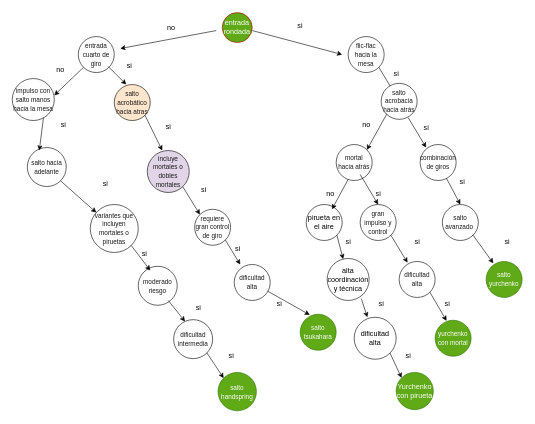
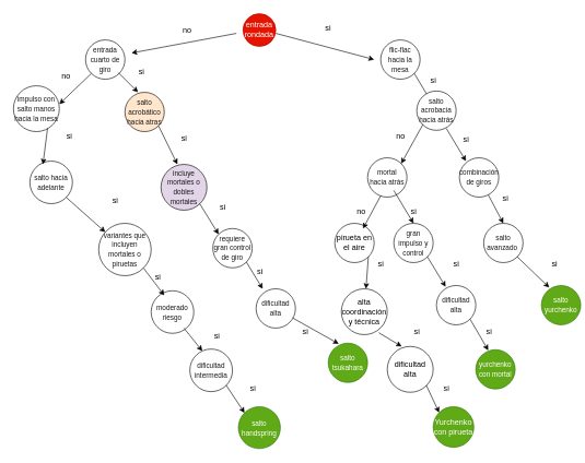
- <mxCell id="2" value="entrada rondada" style="ellipse;whiteSpace=wrap;html=1;aspect=fixed;fillColor=#60a917;fontColor=#ffffff;strokeColor=#B20000;" vertex="1" parent="1"><mxGeometry x="370" y="20" width="50" height="50" as="geometry" /></mxCell>
+ <mxCell id="2" value="entrada rondada" style="ellipse;whiteSpace=wrap;html=1;aspect=fixed;fillColor=#e51400;fontColor=#ffffff;strokeColor=#B20000;" vertex="1" parent="1"><mxGeometry x="370" y="20" width="50" height="50" as="geometry" /></mxCell>
- <mxCell id="69" value="alta coordinación y técnica" style="ellipse;whiteSpace=wrap;html=1;aspect=fixed;" vertex="1" parent="1"><mxGeometry x="545" y="430" width="70" height="70" as="geometry" /></mxCell>
+ <mxCell id="69" value="alta coordinación y técnica" style="ellipse;whiteSpace=wrap;html=1;aspect=fixed;" vertex="1" parent="1"><mxGeometry x="520" y="440" width="70" height="70" as="geometry" /></mxCell>
- <mxCell id="36" value="&lt;span style=&quot;font-family: Arial; font-size: 8pt;&quot;&gt;salto yurchenko&lt;/span&gt;" style="ellipse;whiteSpace=wrap;html=1;aspect=fixed;fillColor=#60a917;fontColor=#ffffff;strokeColor=#2D7600;" vertex="1" parent="1"><mxGeometry x="810" y="435" width="60" height="60" as="geometry" /></mxCell>
+ <mxCell id="36" value="&lt;span style=&quot;font-family: Arial; font-size: 8pt;&quot;&gt;salto yurchenko&lt;/span&gt;" style="ellipse;whiteSpace=wrap;html=1;aspect=fixed;fillColor=#60a917;fontColor=#ffffff;strokeColor=#2D7600;" vertex="1" parent="1"><mxGeometry x="825" y="435" width="60" height="60" as="geometry" /></mxCell>
